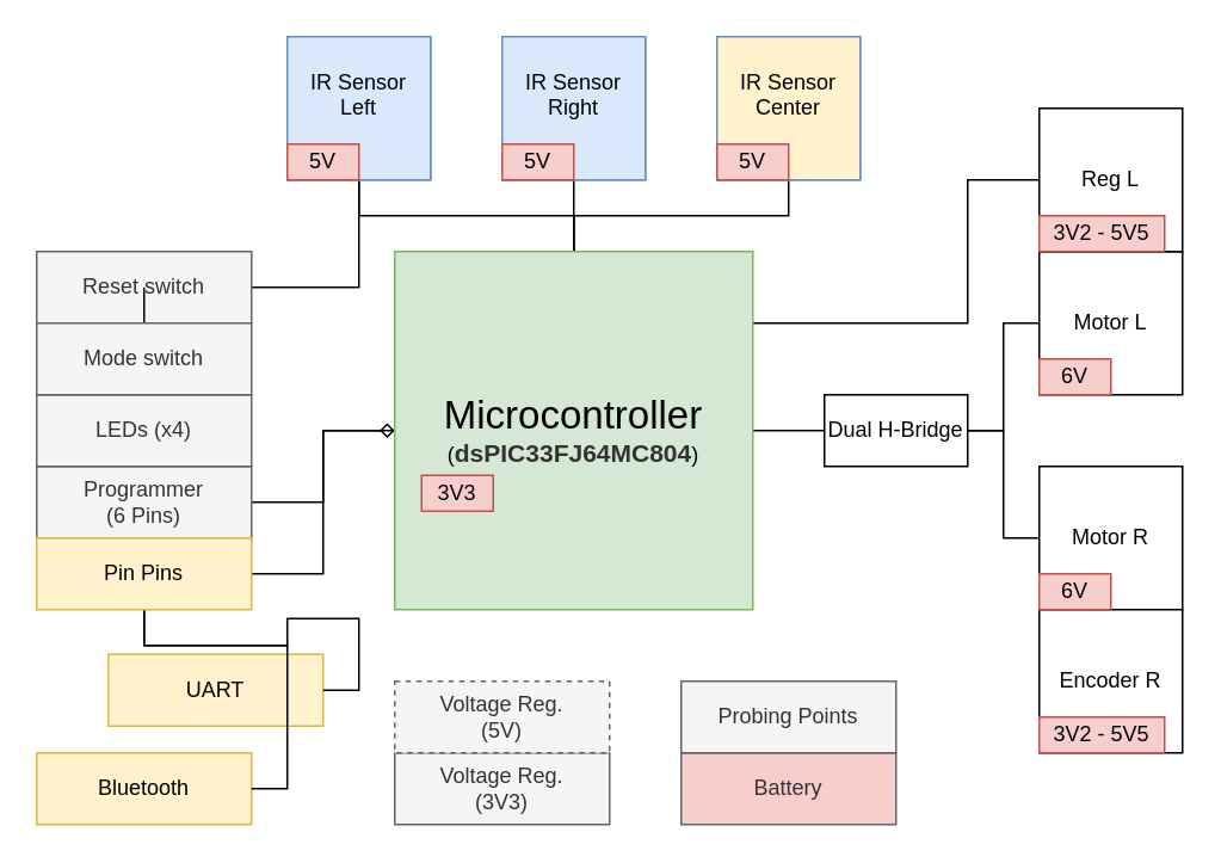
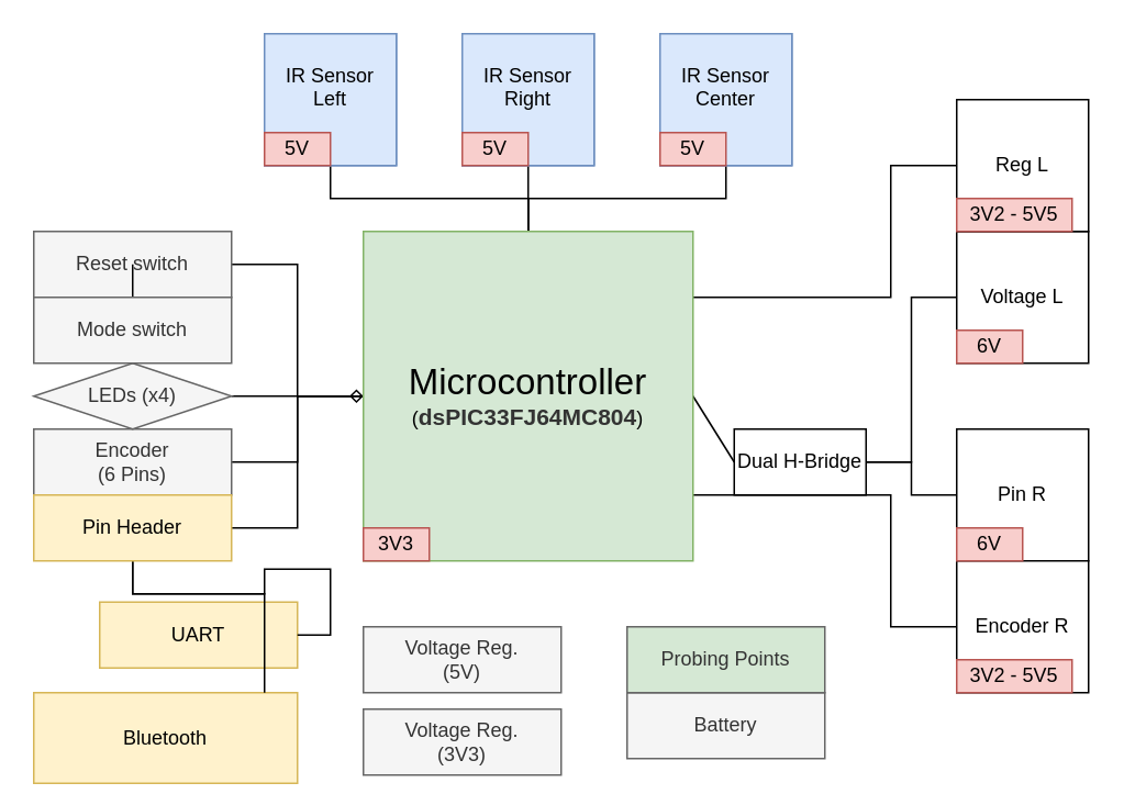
- <mxCell id="42" value="IR Sensor&lt;br&gt;&lt;div&gt;Center&lt;/div&gt;&lt;div&gt;&lt;br&gt;&lt;/div&gt;" style="whiteSpace=wrap;html=1;aspect=fixed;fillColor=#fff2cc;strokeColor=#6c8ebf;" vertex="1" parent="1"><mxGeometry x="400" y="20" width="80" height="80" as="geometry" /></mxCell>
+ <mxCell id="42" value="IR Sensor&lt;br&gt;&lt;div&gt;Center&lt;/div&gt;&lt;div&gt;&lt;br&gt;&lt;/div&gt;" style="whiteSpace=wrap;html=1;aspect=fixed;fillColor=#dae8fc;strokeColor=#6c8ebf;" vertex="1" parent="1"><mxGeometry x="400" y="20" width="80" height="80" as="geometry" /></mxCell>
- <mxCell id="27" style="edgeStyle=orthogonalEdgeStyle;rounded=0;orthogonalLoop=1;jettySize=auto;html=1;endArrow=none;endFill=0;" edge="1" parent="1" source="28" target="38"><mxGeometry relative="1" as="geometry" /></mxCell>
+ <mxCell id="27" style="edgeStyle=orthogonalEdgeStyle;rounded=0;orthogonalLoop=1;jettySize=auto;html=1;endArrow=none;endFill=0;" edge="1" parent="1" source="28" target="45"><mxGeometry relative="1" as="geometry" /></mxCell>
- <mxCell id="6" value="Motor L" style="whiteSpace=wrap;html=1;aspect=fixed;" parent="1" vertex="1"><mxGeometry x="580" y="140" width="80" height="80" as="geometry" /></mxCell>
+ <mxCell id="6" value="Voltage L" style="whiteSpace=wrap;html=1;aspect=fixed;" parent="1" vertex="1"><mxGeometry x="580" y="140" width="80" height="80" as="geometry" /></mxCell>
- <mxCell id="26" value="LEDs (x4)" style="whiteSpace=wrap;html=1;fillColor=#f5f5f5;strokeColor=#666666;fontColor=#333333;" parent="1" vertex="1"><mxGeometry x="20" y="220" width="120" height="40" as="geometry" /></mxCell>
+ <mxCell id="26" value="LEDs (x4)" style="rhombus;whiteSpace=wrap;html=1;fillColor=#f5f5f5;strokeColor=#666666;fontColor=#333333;" parent="1" vertex="1"><mxGeometry x="20" y="220" width="120" height="40" as="geometry" /></mxCell>
+ <mxCell id="25" style="edgeStyle=orthogonalEdgeStyle;rounded=0;orthogonalLoop=1;jettySize=auto;html=1;endArrow=none;endFill=0;" edge="1" parent="1" source="26" target="45"><mxGeometry relative="1" as="geometry" /></mxCell>
- <mxCell id="19" value="Dual H-Bridge" style="whiteSpace=wrap;html=1;" parent="1" vertex="1"><mxGeometry x="460" y="220" width="80" height="40" as="geometry" /></mxCell>
+ <mxCell id="19" value="Dual H-Bridge" style="whiteSpace=wrap;html=1;" parent="1" vertex="1"><mxGeometry x="445" y="260" width="80" height="40" as="geometry" /></mxCell>
- <mxCell id="46" value="3V3" style="text;html=1;strokeColor=#b85450;fillColor=#f8cecc;align=center;verticalAlign=middle;whiteSpace=wrap;rounded=0;" parent="44" vertex="1"><mxGeometry x="15" y="125" width="40" height="20" as="geometry" /></mxCell>
+ <mxCell id="46" value="3V3" style="text;html=1;strokeColor=#b85450;fillColor=#f8cecc;align=center;verticalAlign=middle;whiteSpace=wrap;rounded=0;" parent="44" vertex="1"><mxGeometry y="180" width="40" height="20" as="geometry" /></mxCell>
- <mxCell id="24" value="Programmer&lt;br&gt;(6 Pins)" style="whiteSpace=wrap;html=1;fillColor=#f5f5f5;strokeColor=#666666;fontColor=#333333;" parent="1" vertex="1"><mxGeometry x="20" y="260" width="120" height="40" as="geometry" /></mxCell>
+ <mxCell id="24" value="Encoder&lt;br&gt;(6 Pins)" style="whiteSpace=wrap;html=1;fillColor=#f5f5f5;strokeColor=#666666;fontColor=#333333;" parent="1" vertex="1"><mxGeometry x="20" y="260" width="120" height="40" as="geometry" /></mxCell>
+ <mxCell id="10" style="edgeStyle=orthogonalEdgeStyle;rounded=0;orthogonalLoop=1;jettySize=auto;html=1;entryX=1;entryY=0.8;entryDx=0;entryDy=0;entryPerimeter=0;endArrow=none;endFill=0;" edge="1" parent="1" source="11" target="45"><mxGeometry relative="1" as="geometry"><Array as="points"><mxPoint x="540" y="380" /><mxPoint x="540" y="300" /></Array></mxGeometry></mxCell>
- <mxCell id="7" value="Motor R" style="whiteSpace=wrap;html=1;aspect=fixed;" parent="1" vertex="1"><mxGeometry x="580" y="260" width="80" height="80" as="geometry" /></mxCell>
+ <mxCell id="7" value="Pin R" style="whiteSpace=wrap;html=1;aspect=fixed;" parent="1" vertex="1"><mxGeometry x="580" y="260" width="80" height="80" as="geometry" /></mxCell>
- <mxCell id="33" value="Pin Pins" style="whiteSpace=wrap;html=1;fillColor=#fff2cc;strokeColor=#d6b656;" parent="1" vertex="1"><mxGeometry x="20" y="300" width="120" height="40" as="geometry" /></mxCell>
+ <mxCell id="33" value="Pin Header" style="whiteSpace=wrap;html=1;fillColor=#fff2cc;strokeColor=#d6b656;" parent="1" vertex="1"><mxGeometry x="20" y="300" width="120" height="40" as="geometry" /></mxCell>
- <mxCell id="12" value="Voltage Reg.&lt;br&gt;(5V)" style="whiteSpace=wrap;html=1;fillColor=#f5f5f5;strokeColor=#666666;fontColor=#333333;imageAspect=0;dashed=1;" parent="1" vertex="1"><mxGeometry x="220" y="380" width="120" height="40" as="geometry" /></mxCell>
+ <mxCell id="12" value="Voltage Reg.&lt;br&gt;(5V)" style="whiteSpace=wrap;html=1;fillColor=#f5f5f5;strokeColor=#666666;fontColor=#333333;imageAspect=0;" parent="1" vertex="1"><mxGeometry x="220" y="380" width="120" height="40" as="geometry" /></mxCell>
- <mxCell id="29" value="Probing Points" style="whiteSpace=wrap;html=1;fillColor=#f5f5f5;strokeColor=#666666;fontColor=#333333;" parent="1" vertex="1"><mxGeometry x="380" y="380" width="120" height="40" as="geometry" /></mxCell>
+ <mxCell id="29" value="Probing Points" style="whiteSpace=wrap;html=1;fillColor=#d5e8d4;strokeColor=#666666;fontColor=#333333;" parent="1" vertex="1"><mxGeometry x="380" y="380" width="120" height="40" as="geometry" /></mxCell>
- <mxCell id="22" value="Bluetooth" style="whiteSpace=wrap;html=1;fillColor=#fff2cc;strokeColor=#d6b656;" parent="1" vertex="1"><mxGeometry x="20" y="420" width="120" height="40" as="geometry" /></mxCell>
+ <mxCell id="22" value="Bluetooth" style="whiteSpace=wrap;html=1;fillColor=#fff2cc;strokeColor=#d6b656;" parent="1" vertex="1"><mxGeometry x="20" y="420" width="160" height="55" as="geometry" /></mxCell>
- <mxCell id="5" value="Voltage Reg.&lt;br&gt;(3V3)" style="whiteSpace=wrap;html=1;fillColor=#f5f5f5;strokeColor=#666666;fontColor=#333333;" parent="1" vertex="1"><mxGeometry x="220" y="420" width="120" height="40" as="geometry" /></mxCell>
+ <mxCell id="5" value="Voltage Reg.&lt;br&gt;(3V3)" style="whiteSpace=wrap;html=1;fillColor=#f5f5f5;strokeColor=#666666;fontColor=#333333;" parent="1" vertex="1"><mxGeometry x="220" y="430" width="120" height="40" as="geometry" /></mxCell>
- <mxCell id="20" value="Battery" style="whiteSpace=wrap;html=1;fillColor=#f8cecc;strokeColor=#666666;fontColor=#333333;" parent="1" vertex="1"><mxGeometry x="380" y="420" width="120" height="40" as="geometry" /></mxCell>
+ <mxCell id="20" value="Battery" style="whiteSpace=wrap;html=1;fillColor=#f5f5f5;strokeColor=#666666;fontColor=#333333;" parent="1" vertex="1"><mxGeometry x="380" y="420" width="120" height="40" as="geometry" /></mxCell>
